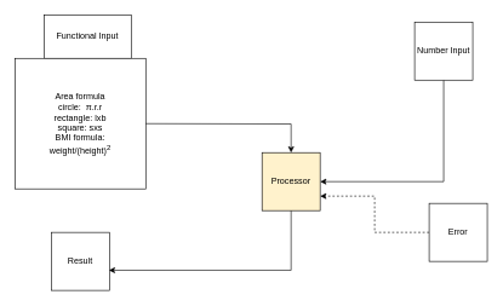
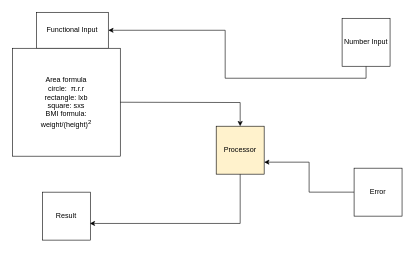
- <mxCell id="6" style="edgeStyle=orthogonalEdgeStyle;rounded=0;orthogonalLoop=1;jettySize=auto;html=1;exitX=0.5;exitY=1;exitDx=0;exitDy=0;entryX=1;entryY=0.5;entryDx=0;entryDy=0;" edge="1" parent="1" source="7" target="5"><mxGeometry relative="1" as="geometry" /></mxCell>
+ <mxCell id="6" style="edgeStyle=orthogonalEdgeStyle;rounded=0;orthogonalLoop=1;jettySize=auto;html=1;exitX=0.5;exitY=1;exitDx=0;exitDy=0;" edge="1" parent="1" source="7" target="2"><mxGeometry relative="1" as="geometry" /></mxCell>
- <mxCell id="8" style="edgeStyle=orthogonalEdgeStyle;rounded=0;orthogonalLoop=1;jettySize=auto;html=1;exitX=0;exitY=0.5;exitDx=0;exitDy=0;entryX=1;entryY=0.75;entryDx=0;entryDy=0;dashed=1;" edge="1" parent="1" source="9" target="5"><mxGeometry relative="1" as="geometry" /></mxCell>
+ <mxCell id="8" style="edgeStyle=orthogonalEdgeStyle;rounded=0;orthogonalLoop=1;jettySize=auto;html=1;exitX=0;exitY=0.5;exitDx=0;exitDy=0;entryX=1;entryY=0.75;entryDx=0;entryDy=0;" edge="1" parent="1" source="9" target="5"><mxGeometry relative="1" as="geometry" /></mxCell>
